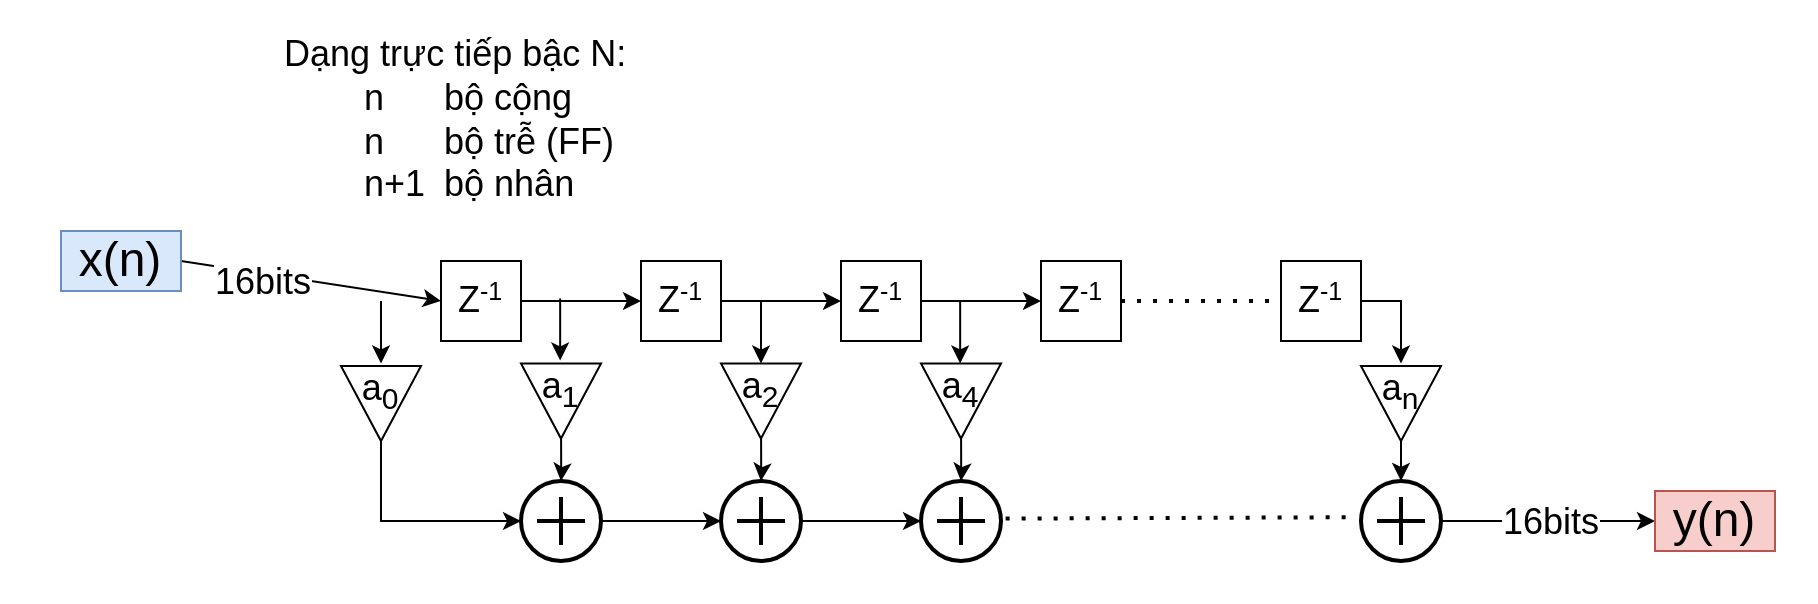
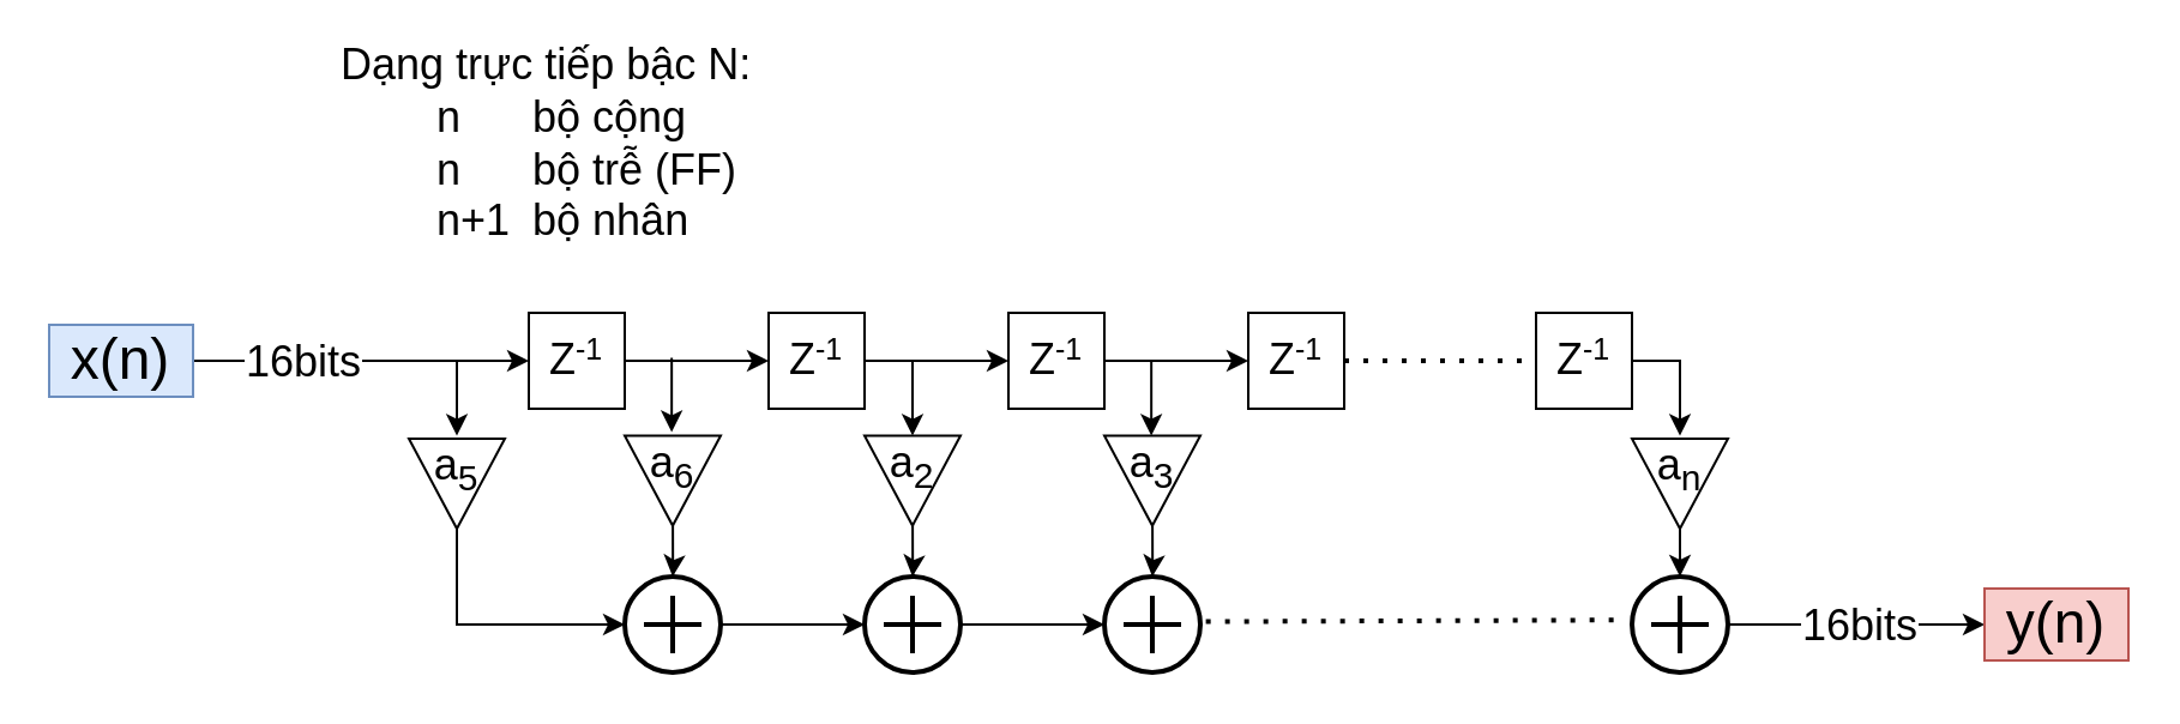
- <mxCell id="6" value="&lt;font style=&quot;font-size: 24px;&quot;&gt;x(n)&lt;br style=&quot;font-size: 24px;&quot;&gt;&lt;/font&gt;" style="text;html=1;strokeColor=#6c8ebf;fillColor=#dae8fc;align=center;verticalAlign=middle;whiteSpace=wrap;rounded=0;fontSize=24;" vertex="1" parent="1"><mxGeometry x="30" y="115" width="60" height="30" as="geometry" /></mxCell>
+ <mxCell id="6" value="&lt;font style=&quot;font-size: 24px;&quot;&gt;x(n)&lt;br style=&quot;font-size: 24px;&quot;&gt;&lt;/font&gt;" style="text;html=1;strokeColor=#6c8ebf;fillColor=#dae8fc;align=center;verticalAlign=middle;whiteSpace=wrap;rounded=0;fontSize=24;" vertex="1" parent="1"><mxGeometry x="20" y="135" width="60" height="30" as="geometry" /></mxCell>
- <mxCell id="26" value="&lt;font style=&quot;font-size: 18px;&quot;&gt;a&lt;sub&gt;1&lt;br&gt;&lt;/sub&gt;&lt;/font&gt;" style="text;html=1;strokeColor=none;fillColor=none;align=center;verticalAlign=middle;whiteSpace=wrap;rounded=0;" vertex="1" parent="24"><mxGeometry width="60" height="30" as="geometry" /></mxCell>
+ <mxCell id="26" value="&lt;font style=&quot;font-size: 18px;&quot;&gt;a&lt;sub&gt;6&lt;br&gt;&lt;/sub&gt;&lt;/font&gt;" style="text;html=1;strokeColor=none;fillColor=none;align=center;verticalAlign=middle;whiteSpace=wrap;rounded=0;" vertex="1" parent="24"><mxGeometry width="60" height="30" as="geometry" /></mxCell>
- <mxCell id="32" value="&lt;font style=&quot;font-size: 18px;&quot;&gt;a&lt;sub&gt;4&lt;br&gt;&lt;/sub&gt;&lt;/font&gt;" style="text;html=1;strokeColor=none;fillColor=none;align=center;verticalAlign=middle;whiteSpace=wrap;rounded=0;" vertex="1" parent="30"><mxGeometry width="60" height="30" as="geometry" /></mxCell>
+ <mxCell id="32" value="&lt;font style=&quot;font-size: 18px;&quot;&gt;a&lt;sub&gt;3&lt;br&gt;&lt;/sub&gt;&lt;/font&gt;" style="text;html=1;strokeColor=none;fillColor=none;align=center;verticalAlign=middle;whiteSpace=wrap;rounded=0;" vertex="1" parent="30"><mxGeometry width="60" height="30" as="geometry" /></mxCell>
- <mxCell id="40" value="&lt;font style=&quot;font-size: 18px;&quot;&gt;a&lt;sub&gt;0&lt;br&gt;&lt;/sub&gt;&lt;/font&gt;" style="text;html=1;strokeColor=none;fillColor=none;align=center;verticalAlign=middle;whiteSpace=wrap;rounded=0;" vertex="1" parent="38"><mxGeometry width="60" height="30" as="geometry" /></mxCell>
+ <mxCell id="40" value="&lt;font style=&quot;font-size: 18px;&quot;&gt;a&lt;sub&gt;5&lt;br&gt;&lt;/sub&gt;&lt;/font&gt;" style="text;html=1;strokeColor=none;fillColor=none;align=center;verticalAlign=middle;whiteSpace=wrap;rounded=0;" vertex="1" parent="38"><mxGeometry width="60" height="30" as="geometry" /></mxCell>
